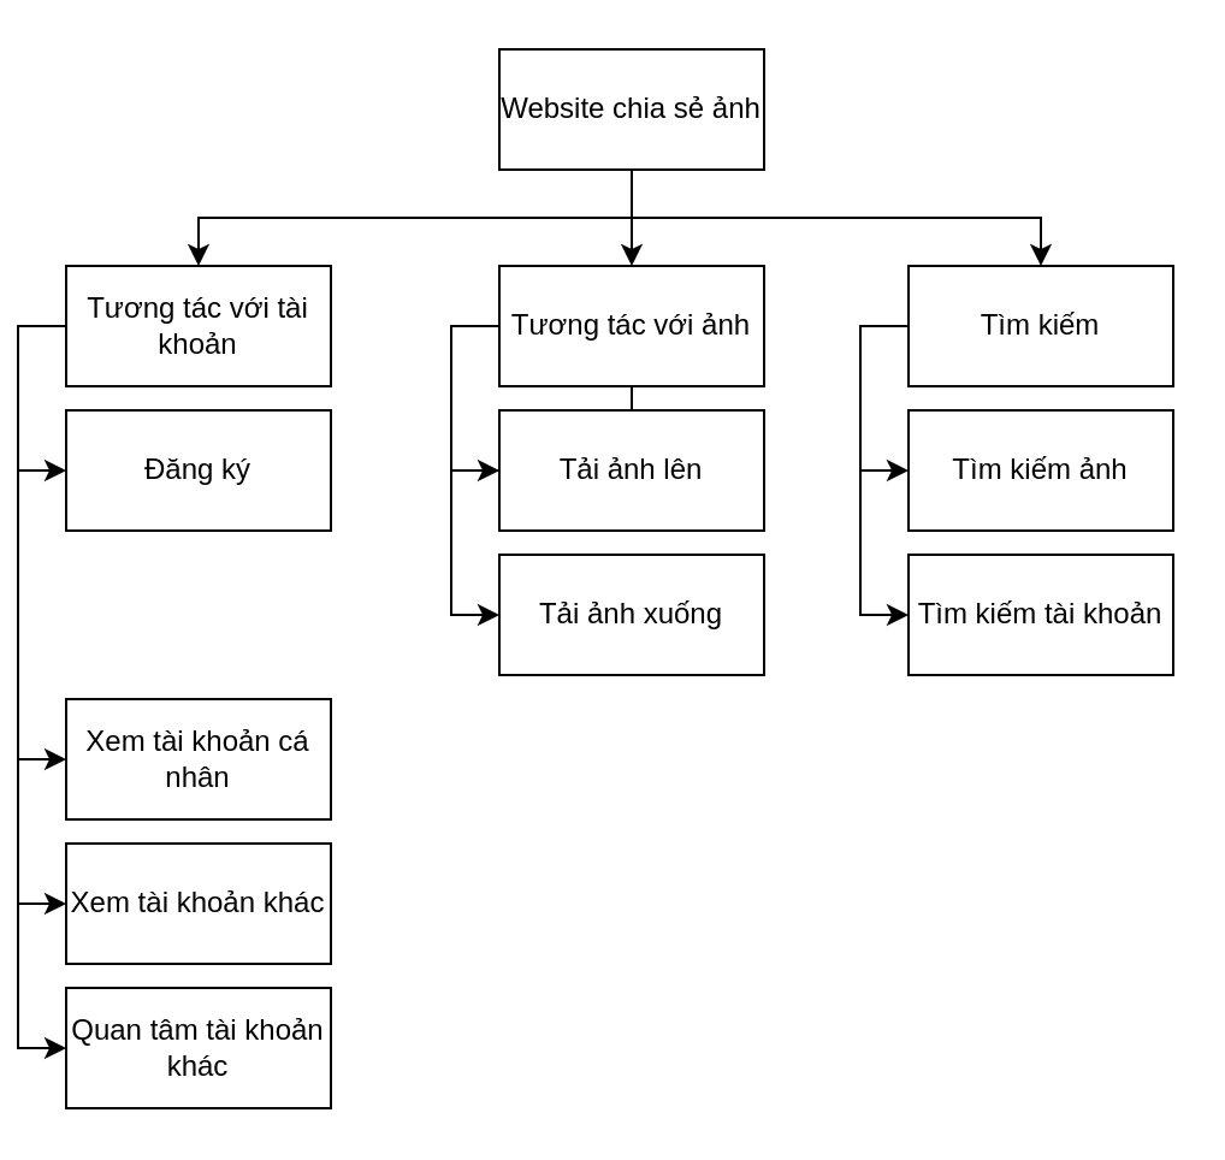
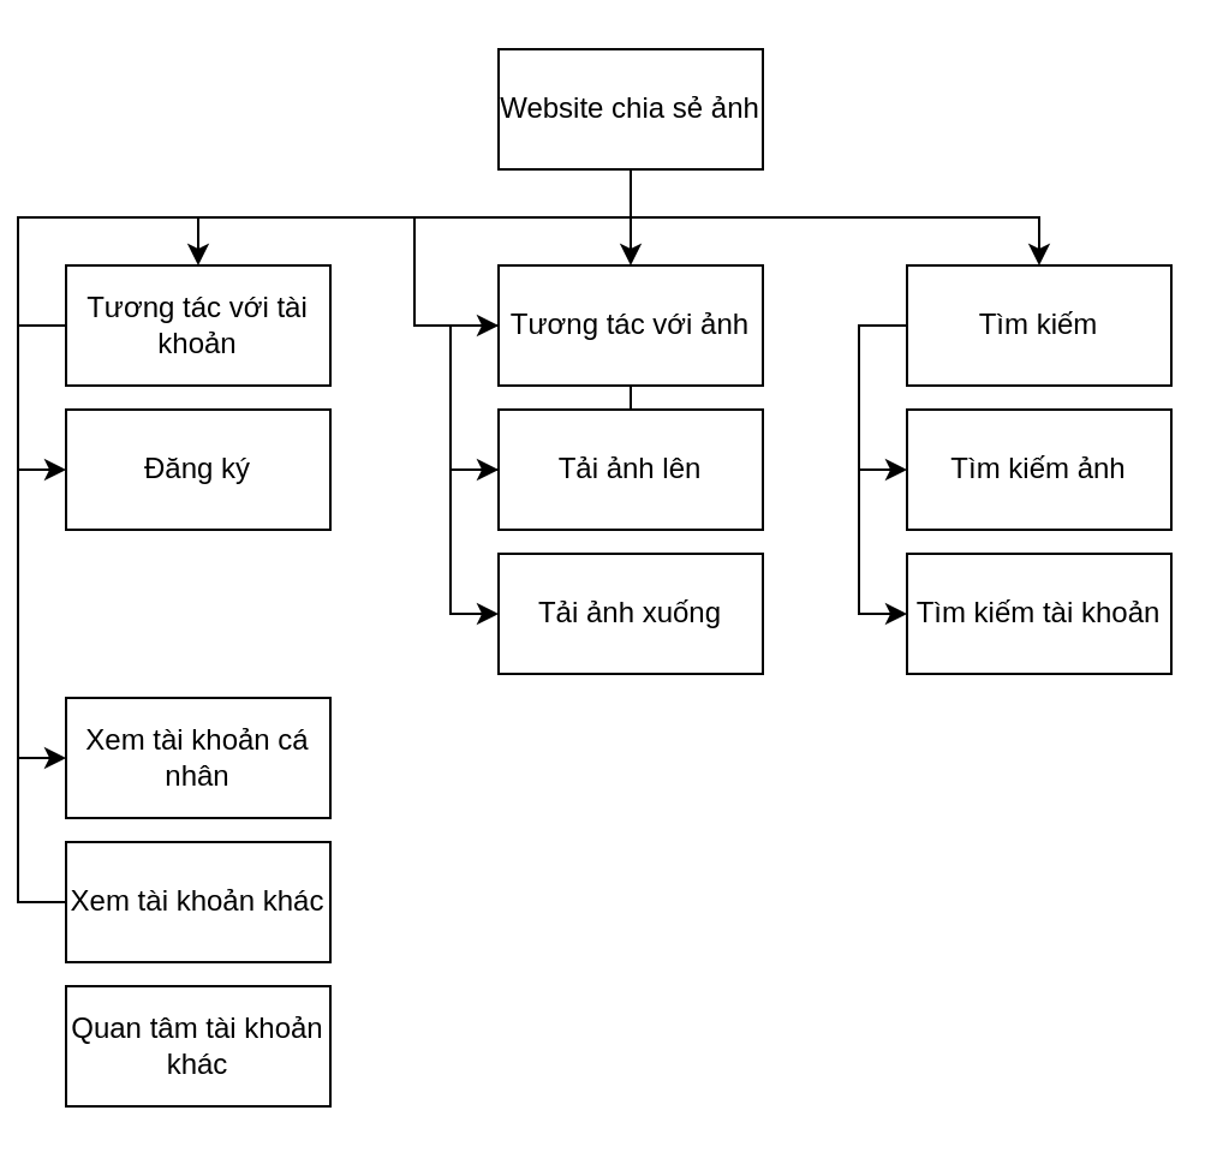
- <mxCell id="8" style="edgeStyle=orthogonalEdgeStyle;rounded=0;orthogonalLoop=1;jettySize=auto;html=1;exitX=0;exitY=0.5;exitDx=0;exitDy=0;entryX=0;entryY=0.5;entryDx=0;entryDy=0;" parent="1" source="10" target="13" edge="1"><mxGeometry relative="1" as="geometry"><mxPoint x="10" y="360" as="targetPoint" /></mxGeometry></mxCell>
+ <mxCell id="8" style="edgeStyle=orthogonalEdgeStyle;rounded=0;orthogonalLoop=1;jettySize=auto;html=1;exitX=0;exitY=0.5;exitDx=0;exitDy=0;entryX=0;entryY=0.5;entryDx=0;entryDy=0;endArrow=none;" parent="1" source="10" target="13" edge="1"><mxGeometry relative="1" as="geometry"><mxPoint x="10" y="360" as="targetPoint" /></mxGeometry></mxCell>
- <mxCell id="9" style="edgeStyle=orthogonalEdgeStyle;rounded=0;orthogonalLoop=1;jettySize=auto;html=1;exitX=0;exitY=0.5;exitDx=0;exitDy=0;entryX=0;entryY=0.5;entryDx=0;entryDy=0;" parent="1" source="10" target="14" edge="1"><mxGeometry relative="1" as="geometry" /></mxCell>
+ <mxCell id="9" style="edgeStyle=orthogonalEdgeStyle;rounded=0;orthogonalLoop=1;jettySize=auto;html=1;exitX=0;exitY=0.5;exitDx=0;exitDy=0;" parent="1" source="10" target="17" edge="1"><mxGeometry relative="1" as="geometry" /></mxCell>
